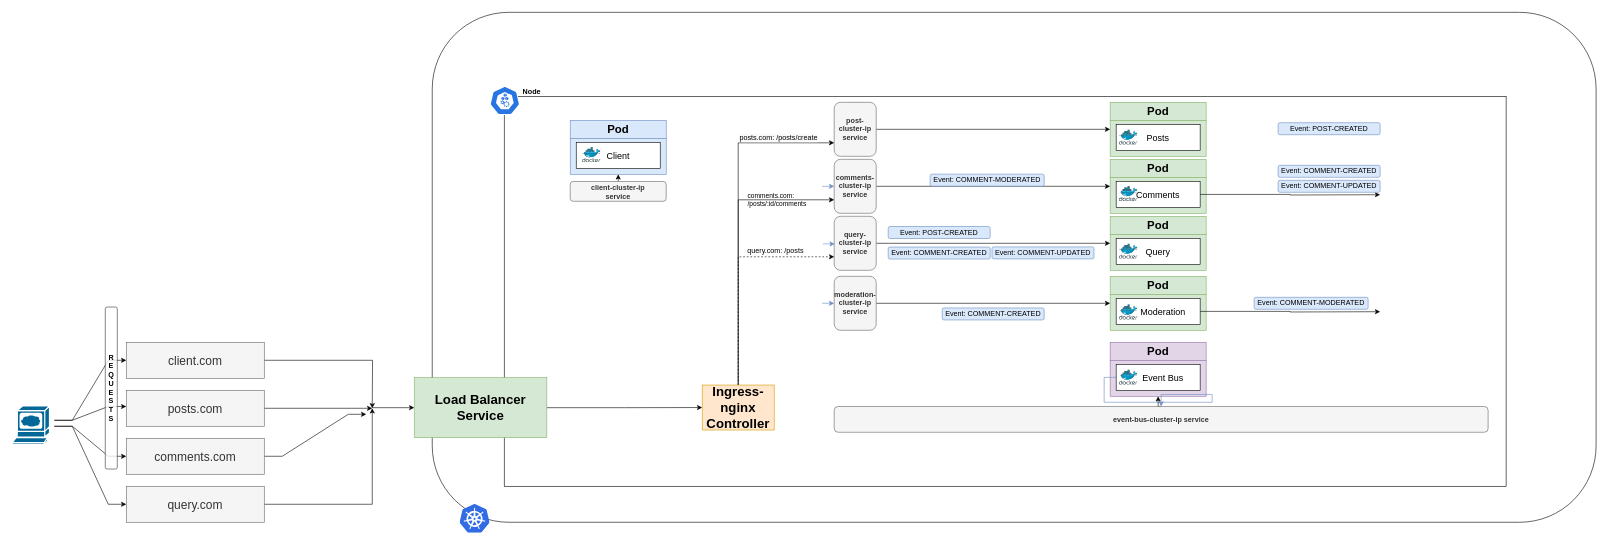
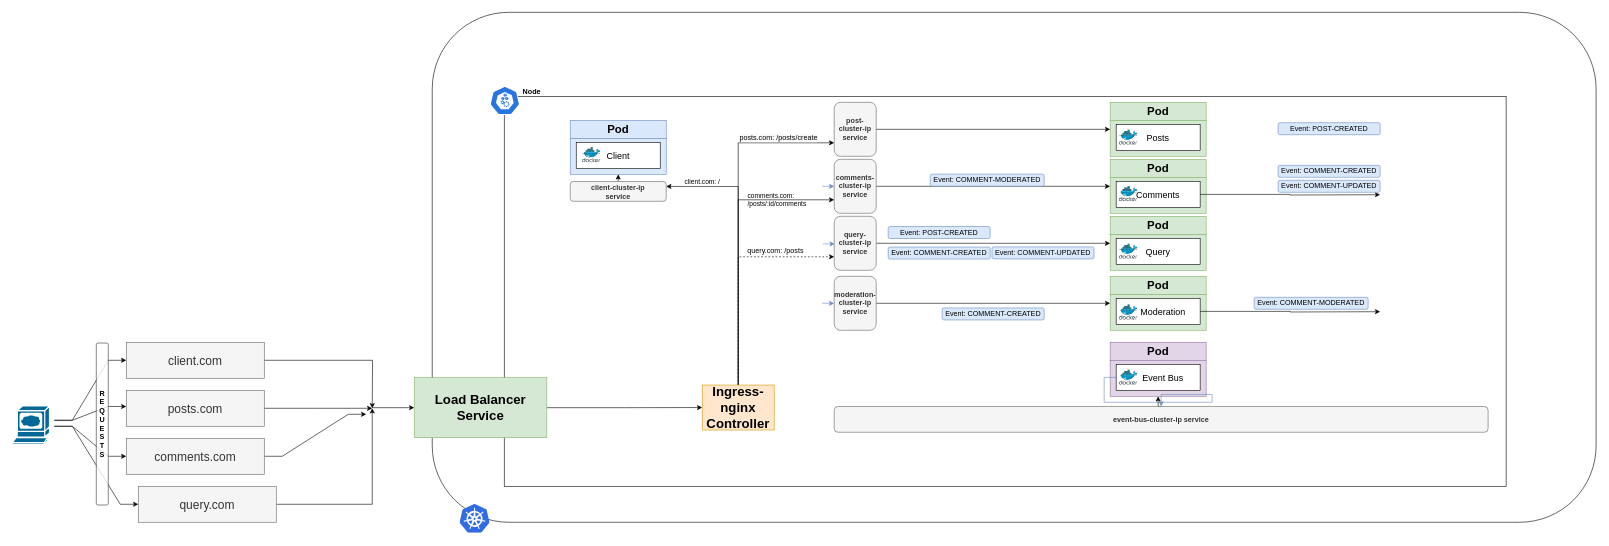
+ <mxCell id="57" style="edgeStyle=orthogonalEdgeStyle;rounded=0;orthogonalLoop=1;jettySize=auto;html=1;exitX=0.5;exitY=0;exitDx=0;exitDy=0;entryX=1;entryY=0.25;entryDx=0;entryDy=0;fontSize=25;" edge="1" parent="1" source="59" target="42"><mxGeometry relative="1" as="geometry"><Array as="points"><mxPoint x="1230" y="641" /><mxPoint x="1230" y="310" /></Array><mxPoint x="1349" y="785.5" as="targetPoint" /></mxGeometry></mxCell>
+ <mxCell id="58" value="client.com: /" style="edgeLabel;html=1;align=center;verticalAlign=middle;resizable=0;points=[];" vertex="1" connectable="0" parent="57"><mxGeometry x="0.833" y="1" relative="1" as="geometry"><mxPoint x="22" y="-9" as="offset" /></mxGeometry></mxCell>
- <mxCell id="83" value="&lt;b&gt;R&lt;br&gt;E&lt;br&gt;Q&lt;br&gt;U&lt;br&gt;E&lt;br&gt;S&lt;br&gt;T&lt;br&gt;S&lt;br&gt;&lt;/b&gt;" style="rounded=1;whiteSpace=wrap;html=1;shadow=0;glass=0;opacity=80;" vertex="1" parent="1"><mxGeometry x="175" y="511.25" width="20" height="270" as="geometry" /></mxCell>
+ <mxCell id="83" value="&lt;b&gt;R&lt;br&gt;E&lt;br&gt;Q&lt;br&gt;U&lt;br&gt;E&lt;br&gt;S&lt;br&gt;T&lt;br&gt;S&lt;br&gt;&lt;/b&gt;" style="rounded=1;whiteSpace=wrap;html=1;shadow=0;glass=0;opacity=80;" vertex="1" parent="1"><mxGeometry x="160" y="571.25" width="20" height="270" as="geometry" /></mxCell>
- <mxCell id="77" value="query.com" style="rounded=0;whiteSpace=wrap;html=1;fontSize=20;align=center;fillColor=#f5f5f5;strokeColor=#666666;fontColor=#333333;" vertex="1" parent="1"><mxGeometry x="210" y="810" width="230" height="60" as="geometry" /></mxCell>
+ <mxCell id="77" value="query.com" style="rounded=0;whiteSpace=wrap;html=1;fontSize=20;align=center;fillColor=#f5f5f5;strokeColor=#666666;fontColor=#333333;" vertex="1" parent="1"><mxGeometry x="230" y="810" width="230" height="60" as="geometry" /></mxCell>
